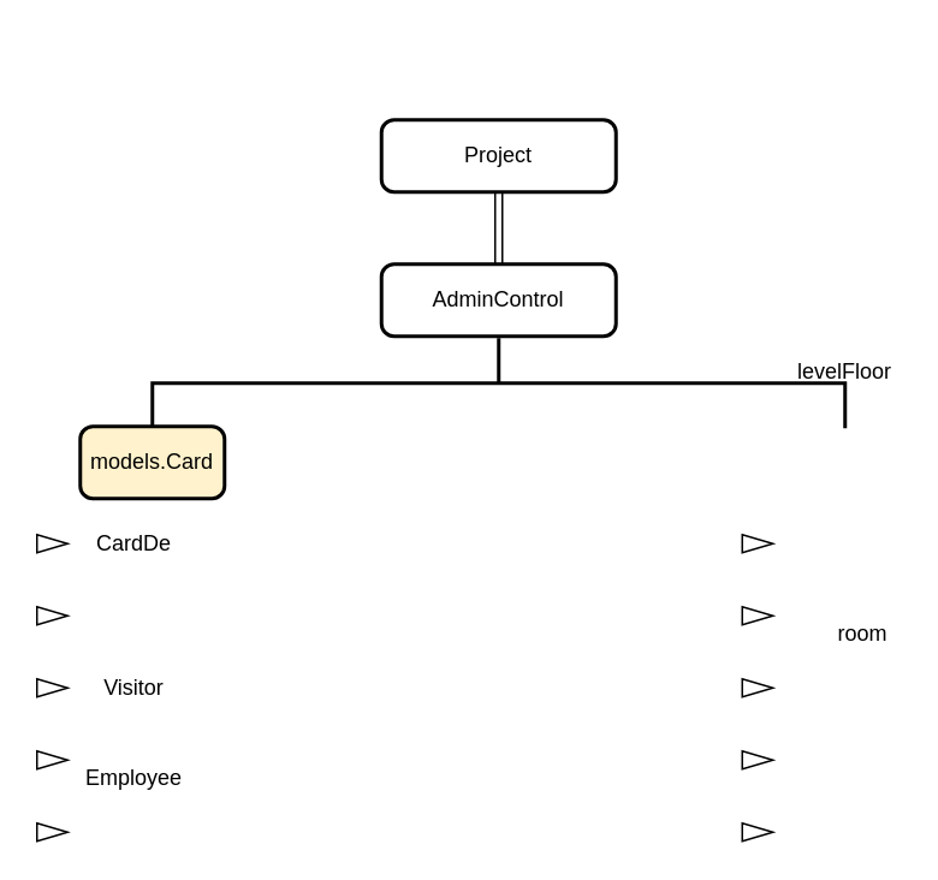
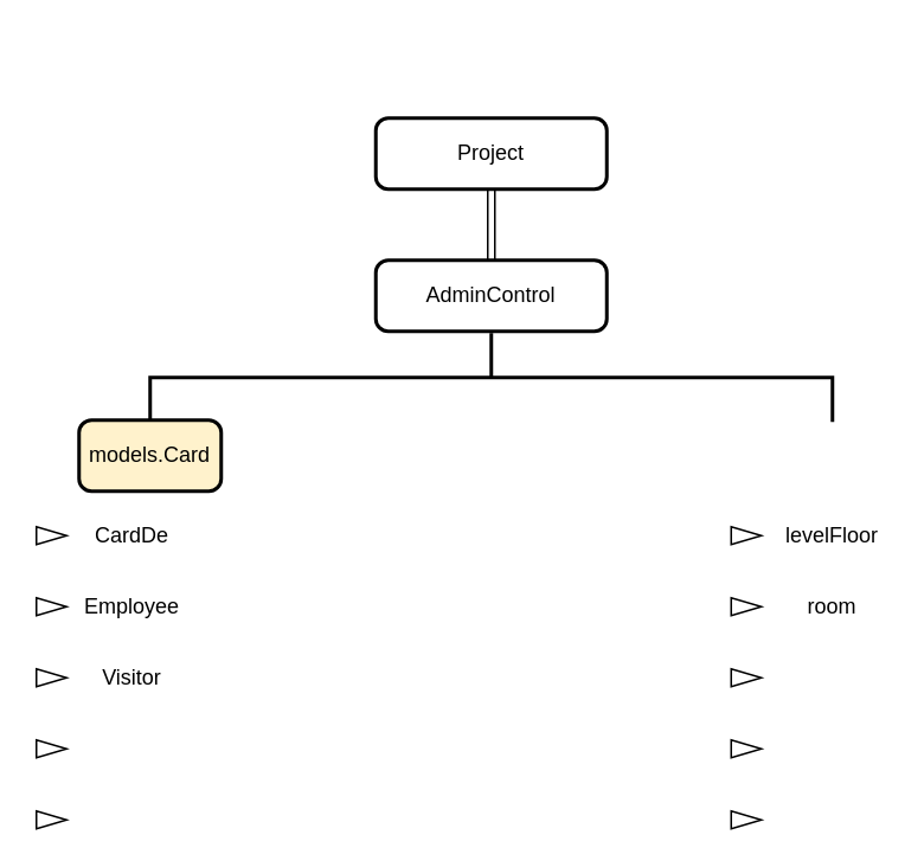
- <mxCell id="20" value="levelFloor" style="text;html=1;align=center;verticalAlign=middle;whiteSpace=wrap;rounded=0;" vertex="1" parent="1"><mxGeometry x="438" y="191" width="60" height="30" as="geometry" /></mxCell>
+ <mxCell id="20" value="levelFloor" style="text;html=1;align=center;verticalAlign=middle;whiteSpace=wrap;rounded=0;" vertex="1" parent="1"><mxGeometry x="438" y="286" width="60" height="30" as="geometry" /></mxCell>
- <mxCell id="21" value="room" style="text;html=1;align=center;verticalAlign=middle;whiteSpace=wrap;rounded=0;" vertex="1" parent="1"><mxGeometry x="448" y="336" width="60" height="30" as="geometry" /></mxCell>
+ <mxCell id="21" value="room" style="text;html=1;align=center;verticalAlign=middle;whiteSpace=wrap;rounded=0;" vertex="1" parent="1"><mxGeometry x="438" y="326" width="60" height="30" as="geometry" /></mxCell>
- <mxCell id="13" value="Employee" style="text;html=1;align=center;verticalAlign=middle;whiteSpace=wrap;rounded=0;" vertex="1" parent="1"><mxGeometry x="44" y="416" width="60" height="30" as="geometry" /></mxCell>
+ <mxCell id="13" value="Employee" style="text;html=1;align=center;verticalAlign=middle;whiteSpace=wrap;rounded=0;" vertex="1" parent="1"><mxGeometry x="44" y="326" width="60" height="30" as="geometry" /></mxCell>
